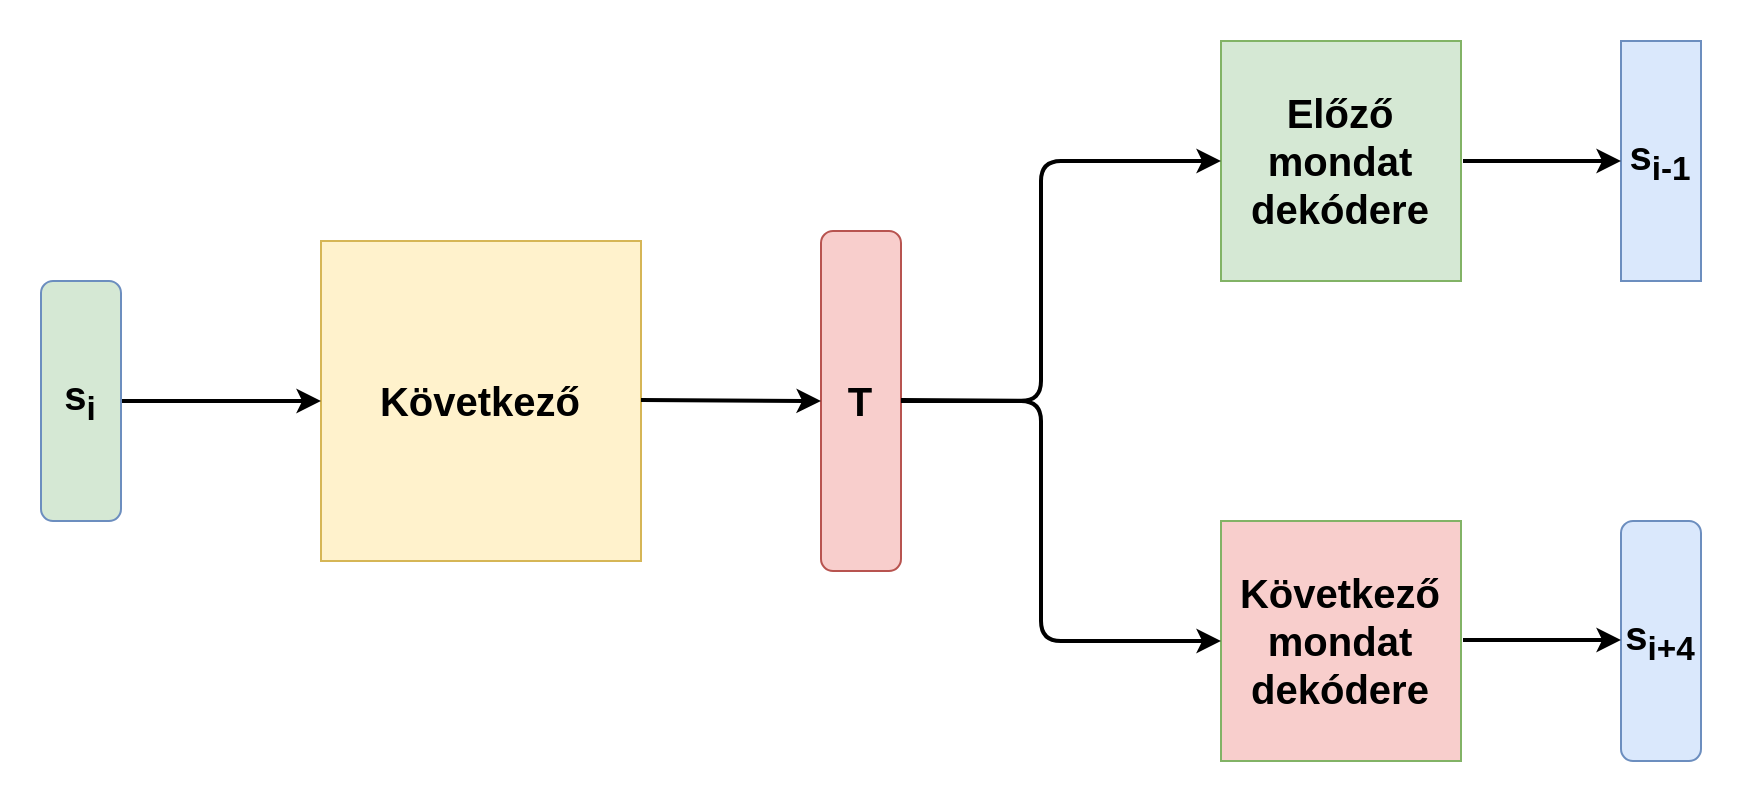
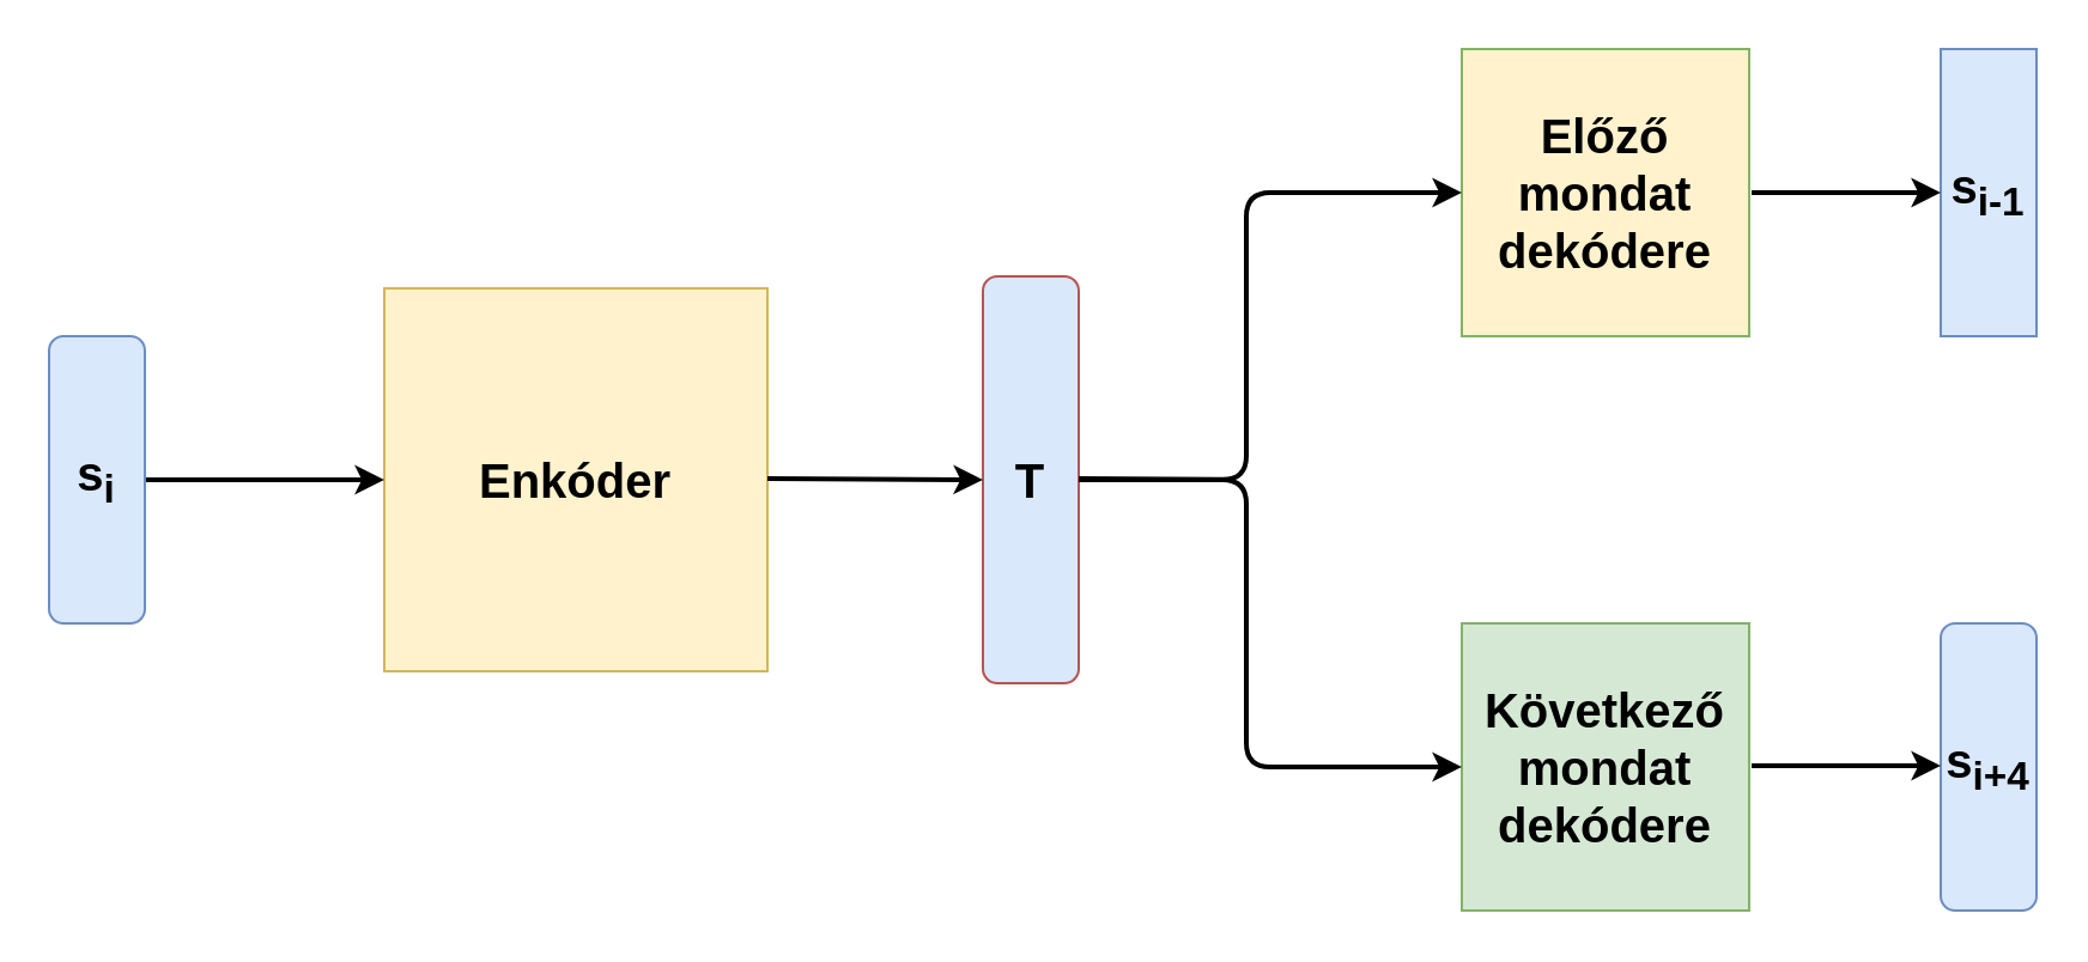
- <mxCell id="3" value="&lt;font style=&quot;font-size: 20px&quot;&gt;&lt;b&gt;Előző mondat dekódere&lt;br&gt;&lt;/b&gt;&lt;/font&gt;" style="rounded=0;whiteSpace=wrap;html=1;fillColor=#d5e8d4;strokeColor=#82b366;" vertex="1" parent="1"><mxGeometry x="610" y="20" width="120" height="120" as="geometry" /></mxCell>
+ <mxCell id="3" value="&lt;font style=&quot;font-size: 20px&quot;&gt;&lt;b&gt;Előző mondat dekódere&lt;br&gt;&lt;/b&gt;&lt;/font&gt;" style="rounded=0;whiteSpace=wrap;html=1;fillColor=#fff2cc;strokeColor=#82b366;" vertex="1" parent="1"><mxGeometry x="610" y="20" width="120" height="120" as="geometry" /></mxCell>
- <mxCell id="9" value="&lt;b&gt;&lt;font style=&quot;font-size: 20px&quot;&gt;s&lt;sub&gt;i&lt;/sub&gt;&lt;/font&gt;&lt;/b&gt;" style="rounded=1;whiteSpace=wrap;html=1;fillColor=#d5e8d4;strokeColor=#6c8ebf;" vertex="1" parent="1"><mxGeometry x="20" y="140" width="40" height="120" as="geometry" /></mxCell>
+ <mxCell id="9" value="&lt;b&gt;&lt;font style=&quot;font-size: 20px&quot;&gt;s&lt;sub&gt;i&lt;/sub&gt;&lt;/font&gt;&lt;/b&gt;" style="rounded=1;whiteSpace=wrap;html=1;fillColor=#dae8fc;strokeColor=#6c8ebf;" vertex="1" parent="1"><mxGeometry x="20" y="140" width="40" height="120" as="geometry" /></mxCell>
- <mxCell id="2" value="&lt;b&gt;&lt;font style=&quot;font-size: 20px&quot;&gt;Következő&lt;/font&gt;&lt;/b&gt;" style="rounded=0;whiteSpace=wrap;html=1;fillColor=#fff2cc;strokeColor=#d6b656;" vertex="1" parent="1"><mxGeometry x="160" y="120" width="160" height="160" as="geometry" /></mxCell>
+ <mxCell id="2" value="&lt;b&gt;&lt;font style=&quot;font-size: 20px&quot;&gt;Enkóder&lt;/font&gt;&lt;/b&gt;" style="rounded=0;whiteSpace=wrap;html=1;fillColor=#fff2cc;strokeColor=#d6b656;" vertex="1" parent="1"><mxGeometry x="160" y="120" width="160" height="160" as="geometry" /></mxCell>
- <mxCell id="5" value="&lt;font style=&quot;font-size: 20px&quot;&gt;&lt;b&gt;T&lt;/b&gt;&lt;/font&gt;" style="rounded=1;whiteSpace=wrap;html=1;fillColor=#f8cecc;strokeColor=#b85450;" vertex="1" parent="1"><mxGeometry x="410" y="115" width="40" height="170" as="geometry" /></mxCell>
+ <mxCell id="5" value="&lt;font style=&quot;font-size: 20px&quot;&gt;&lt;b&gt;T&lt;/b&gt;&lt;/font&gt;" style="rounded=1;whiteSpace=wrap;html=1;fillColor=#dae8fc;strokeColor=#b85450;" vertex="1" parent="1"><mxGeometry x="410" y="115" width="40" height="170" as="geometry" /></mxCell>
- <mxCell id="4" value="&lt;font style=&quot;font-size: 20px&quot;&gt;&lt;b&gt;Következő mondat dekódere&lt;br&gt;&lt;/b&gt;&lt;/font&gt;" style="rounded=0;whiteSpace=wrap;html=1;fillColor=#f8cecc;strokeColor=#82b366;" vertex="1" parent="1"><mxGeometry x="610" y="260" width="120" height="120" as="geometry" /></mxCell>
+ <mxCell id="4" value="&lt;font style=&quot;font-size: 20px&quot;&gt;&lt;b&gt;Következő mondat dekódere&lt;br&gt;&lt;/b&gt;&lt;/font&gt;" style="rounded=0;whiteSpace=wrap;html=1;fillColor=#d5e8d4;strokeColor=#82b366;" vertex="1" parent="1"><mxGeometry x="610" y="260" width="120" height="120" as="geometry" /></mxCell>
